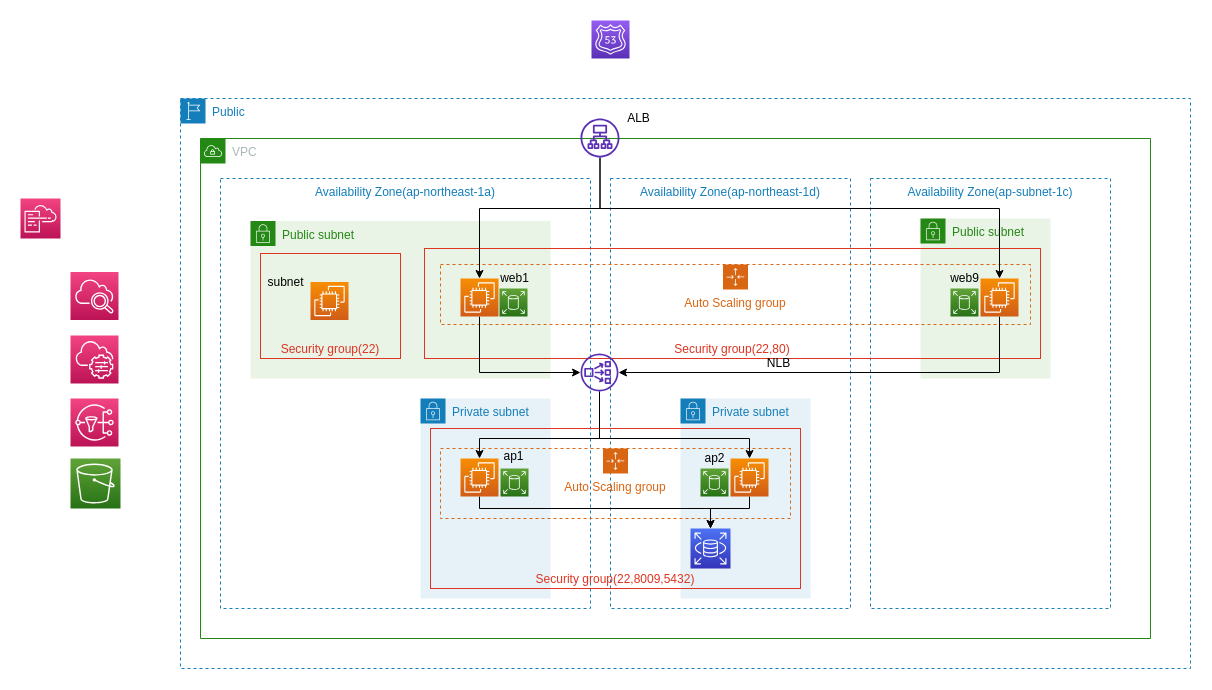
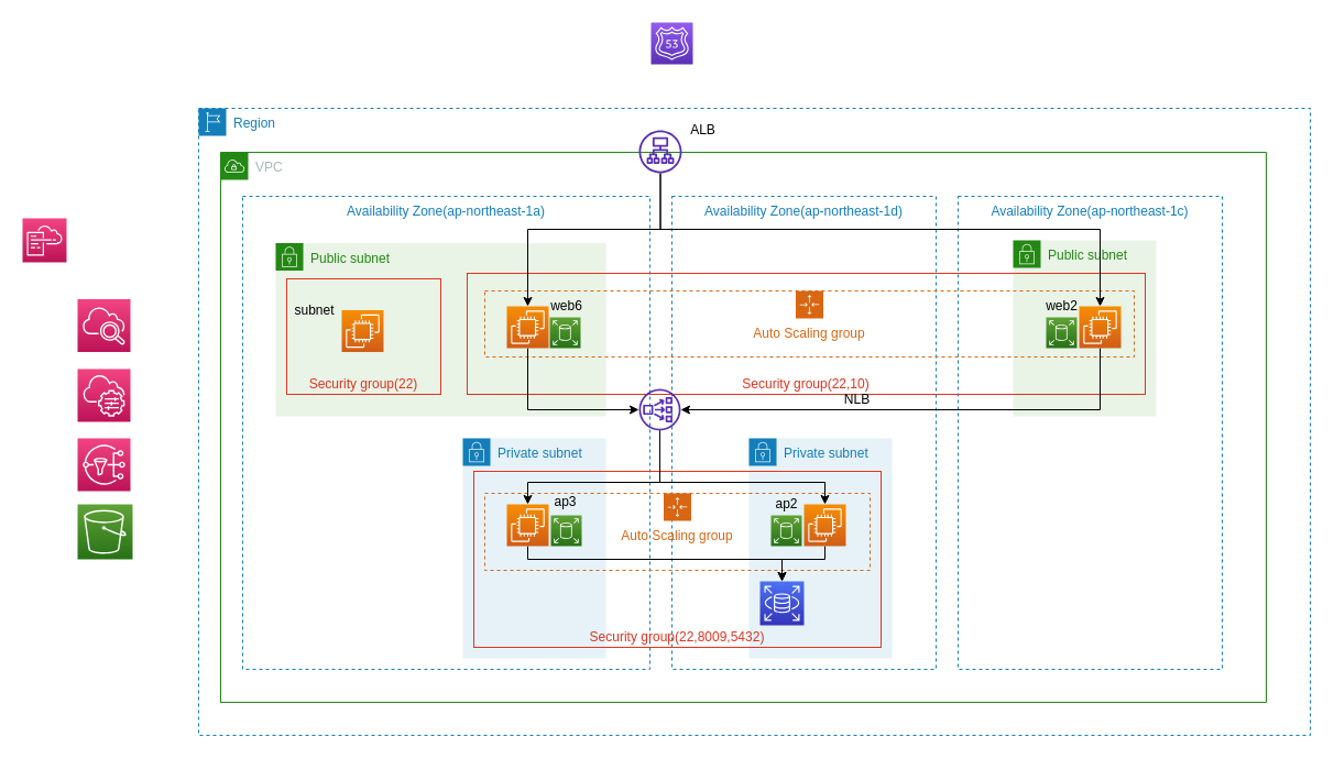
- <mxCell id="3" value="Public" style="points=[[0,0],[0.25,0],[0.5,0],[0.75,0],[1,0],[1,0.25],[1,0.5],[1,0.75],[1,1],[0.75,1],[0.5,1],[0.25,1],[0,1],[0,0.75],[0,0.5],[0,0.25]];outlineConnect=0;gradientColor=none;html=1;whiteSpace=wrap;fontSize=12;fontStyle=0;shape=mxgraph.aws4.group;grIcon=mxgraph.aws4.group_region;strokeColor=#147EBA;fillColor=none;verticalAlign=top;align=left;spacingLeft=30;fontColor=#147EBA;dashed=1;" vertex="1" parent="1"><mxGeometry x="180" y="98" width="1010" height="570" as="geometry" /></mxCell>
+ <mxCell id="3" value="Region" style="points=[[0,0],[0.25,0],[0.5,0],[0.75,0],[1,0],[1,0.25],[1,0.5],[1,0.75],[1,1],[0.75,1],[0.5,1],[0.25,1],[0,1],[0,0.75],[0,0.5],[0,0.25]];outlineConnect=0;gradientColor=none;html=1;whiteSpace=wrap;fontSize=12;fontStyle=0;shape=mxgraph.aws4.group;grIcon=mxgraph.aws4.group_region;strokeColor=#147EBA;fillColor=none;verticalAlign=top;align=left;spacingLeft=30;fontColor=#147EBA;dashed=1;" vertex="1" parent="1"><mxGeometry x="180" y="98" width="1010" height="570" as="geometry" /></mxCell>
- <mxCell id="6" value="Availability Zone(ap-subnet-1c)" style="fillColor=none;strokeColor=#147EBA;dashed=1;verticalAlign=top;fontStyle=0;fontColor=#147EBA;" vertex="1" parent="1"><mxGeometry x="870" y="178" width="240" height="430" as="geometry" /></mxCell>
+ <mxCell id="6" value="Availability Zone(ap-northeast-1c)" style="fillColor=none;strokeColor=#147EBA;dashed=1;verticalAlign=top;fontStyle=0;fontColor=#147EBA;" vertex="1" parent="1"><mxGeometry x="870" y="178" width="240" height="430" as="geometry" /></mxCell>
- <mxCell id="31" value="web1" style="text;html=1;resizable=0;autosize=1;align=center;verticalAlign=middle;points=[];fillColor=none;strokeColor=none;rounded=0;" vertex="1" parent="1"><mxGeometry x="494" y="268" width="40" height="20" as="geometry" /></mxCell>
+ <mxCell id="31" value="web6" style="text;html=1;resizable=0;autosize=1;align=center;verticalAlign=middle;points=[];fillColor=none;strokeColor=none;rounded=0;" vertex="1" parent="1"><mxGeometry x="494" y="268" width="40" height="20" as="geometry" /></mxCell>
- <mxCell id="32" value="web9" style="text;html=1;resizable=0;autosize=1;align=center;verticalAlign=middle;points=[];fillColor=none;strokeColor=none;rounded=0;" vertex="1" parent="1"><mxGeometry x="944" y="268" width="40" height="20" as="geometry" /></mxCell>
+ <mxCell id="32" value="web2" style="text;html=1;resizable=0;autosize=1;align=center;verticalAlign=middle;points=[];fillColor=none;strokeColor=none;rounded=0;" vertex="1" parent="1"><mxGeometry x="944" y="268" width="40" height="20" as="geometry" /></mxCell>
- <mxCell id="12" value="Security group(22,80)" style="fillColor=none;strokeColor=#DD3522;verticalAlign=bottom;fontStyle=0;fontColor=#DD3522;" vertex="1" parent="1"><mxGeometry x="424" y="248" width="616" height="110" as="geometry" /></mxCell>
+ <mxCell id="12" value="Security group(22,10)" style="fillColor=none;strokeColor=#DD3522;verticalAlign=bottom;fontStyle=0;fontColor=#DD3522;" vertex="1" parent="1"><mxGeometry x="424" y="248" width="616" height="110" as="geometry" /></mxCell>
- <mxCell id="33" value="ap1" style="text;html=1;resizable=0;autosize=1;align=center;verticalAlign=middle;points=[];fillColor=none;strokeColor=none;rounded=0;" vertex="1" parent="1"><mxGeometry x="493" y="446" width="40" height="20" as="geometry" /></mxCell>
+ <mxCell id="33" value="ap3" style="text;html=1;resizable=0;autosize=1;align=center;verticalAlign=middle;points=[];fillColor=none;strokeColor=none;rounded=0;" vertex="1" parent="1"><mxGeometry x="493" y="446" width="40" height="20" as="geometry" /></mxCell>
